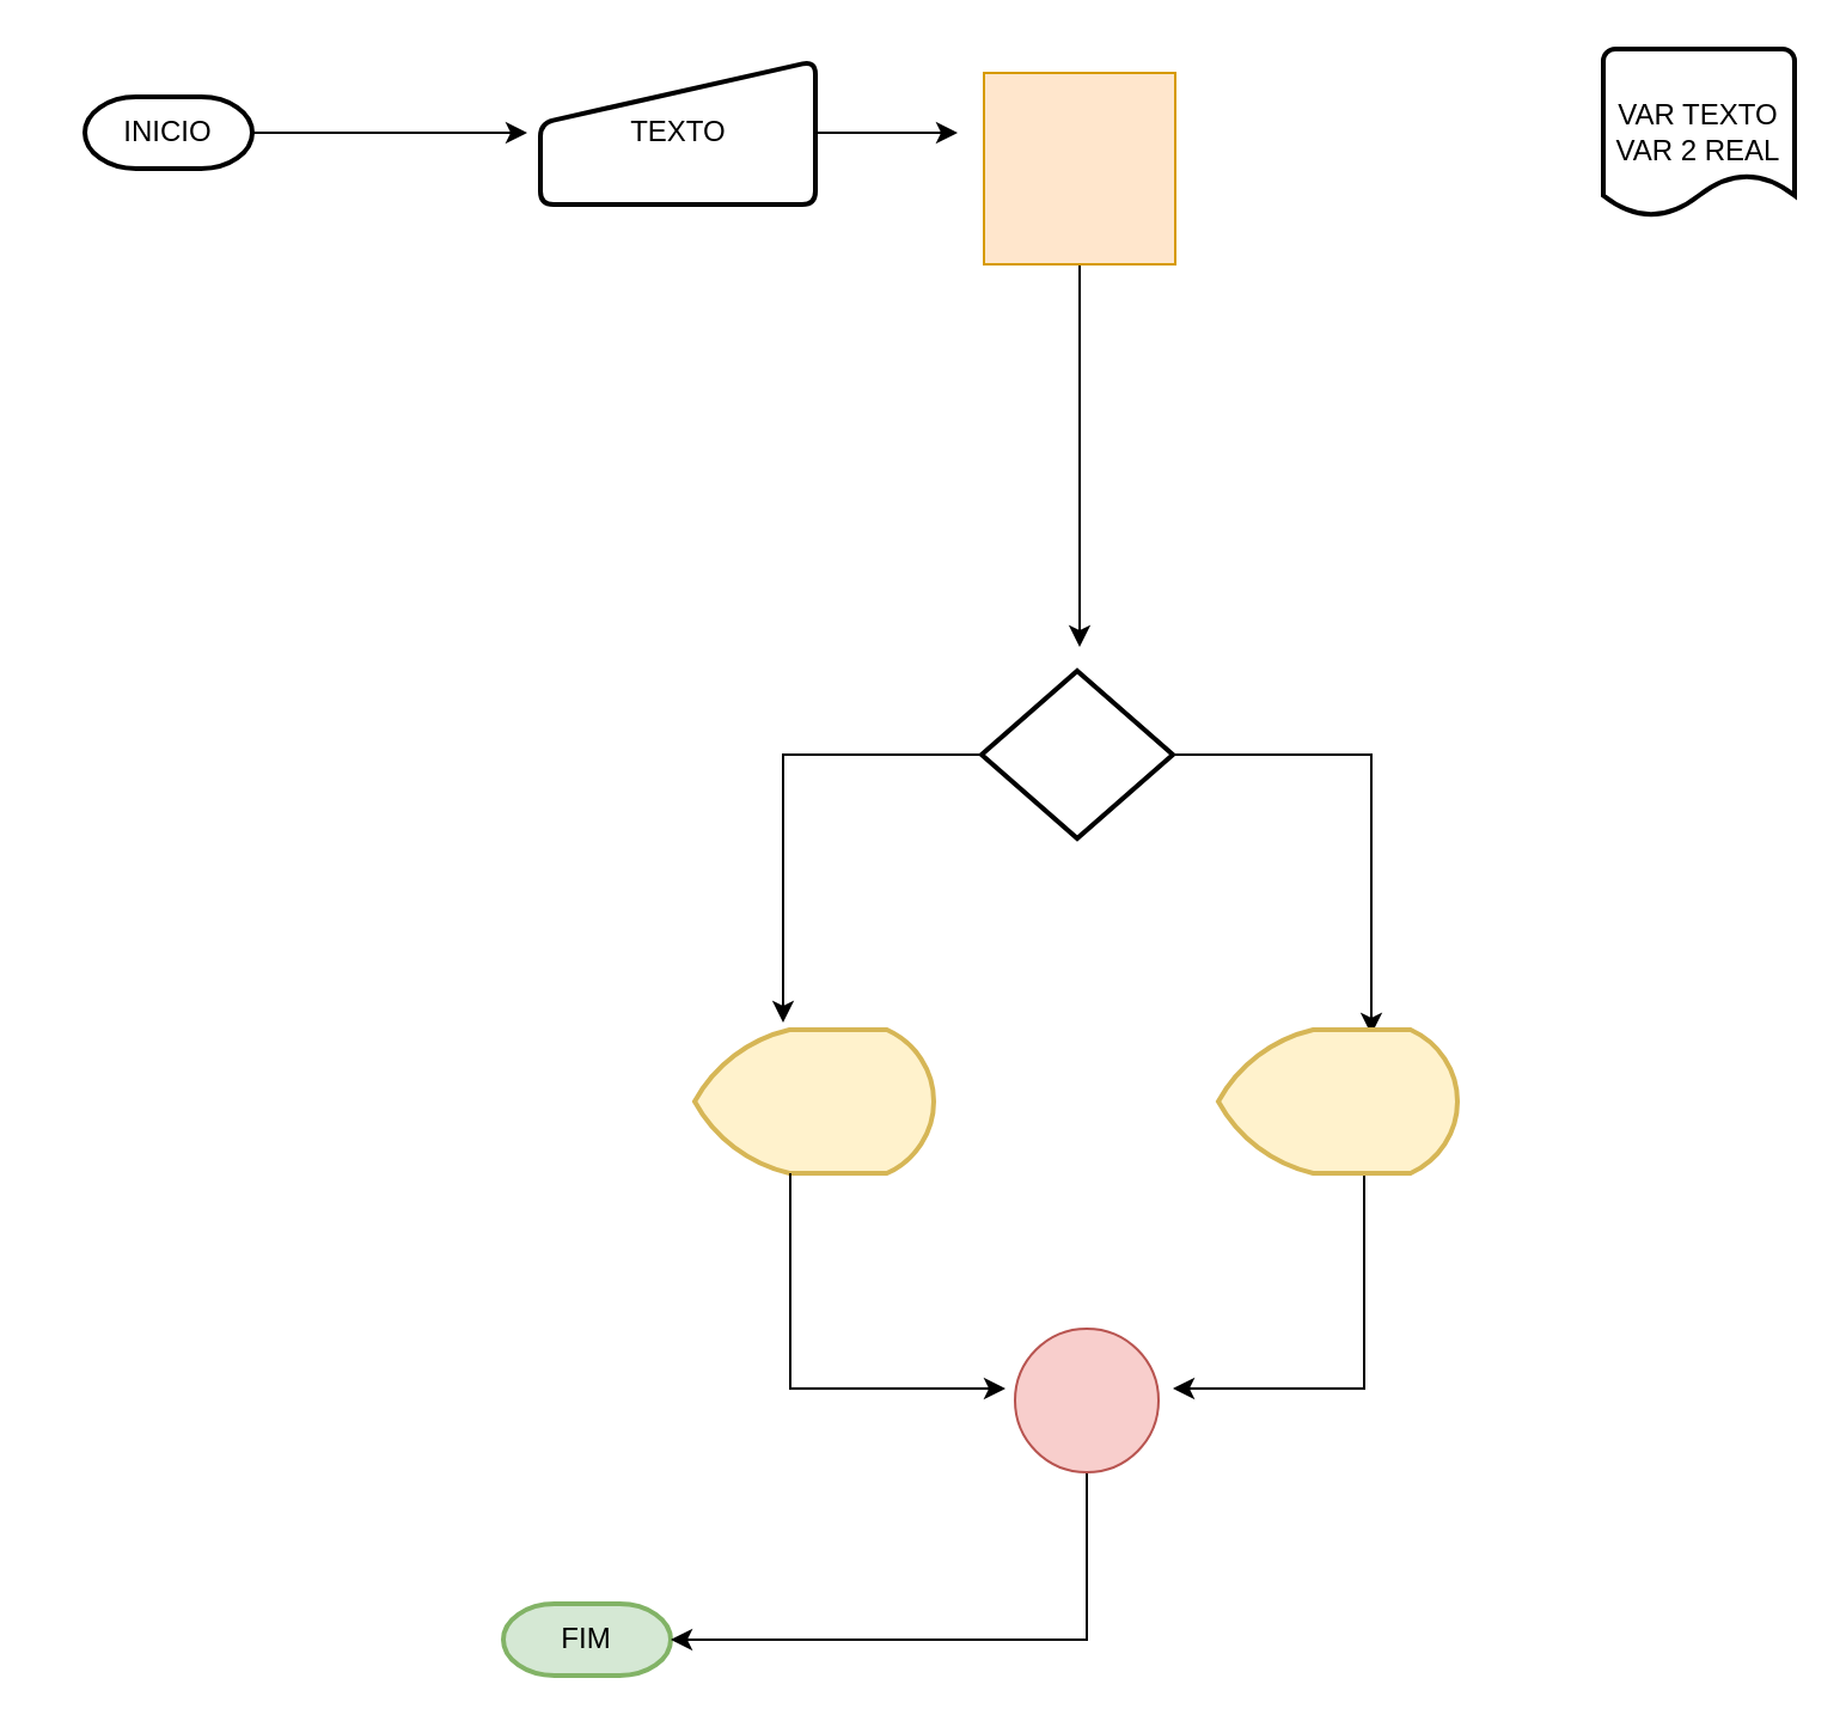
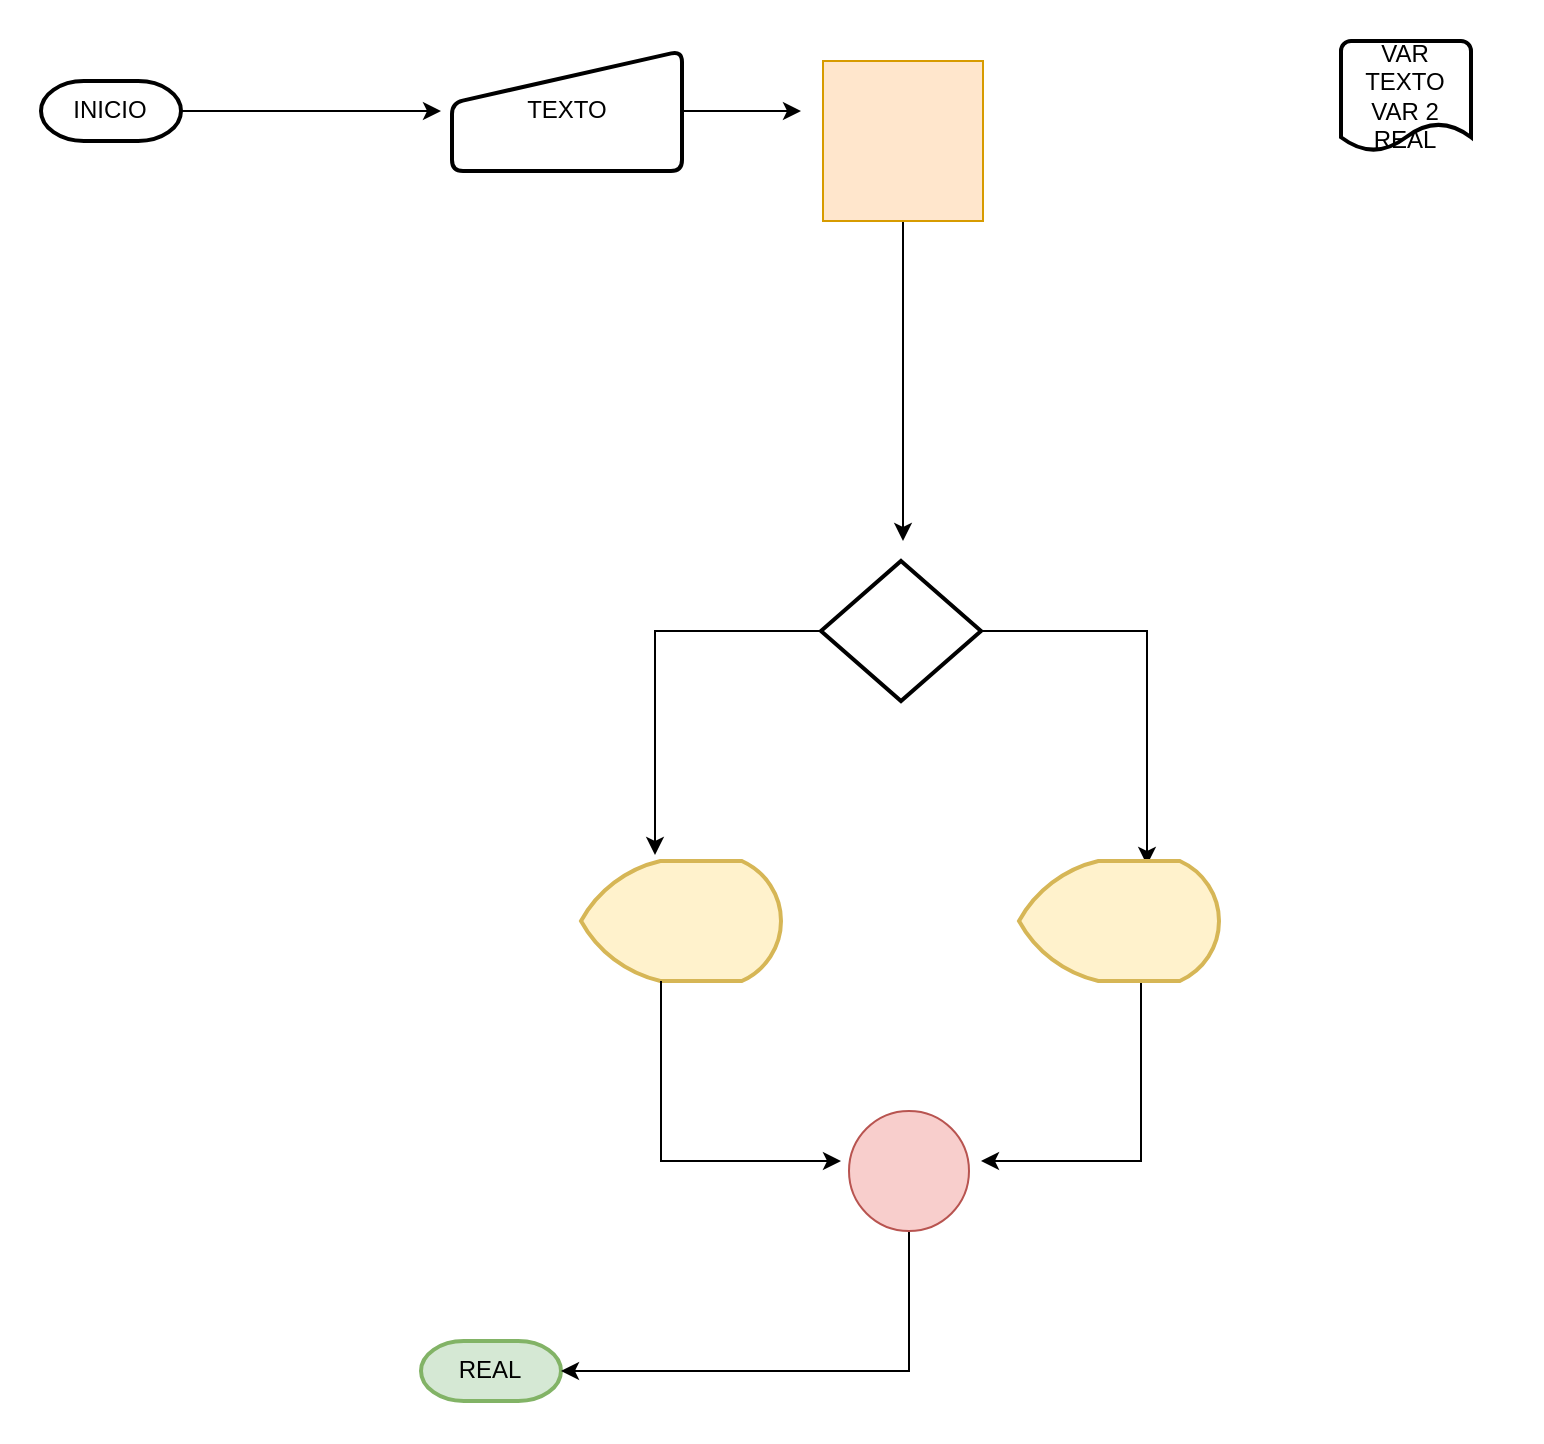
- <mxCell id="3" value="INICIO" style="strokeWidth=2;html=1;shape=mxgraph.flowchart.terminator;whiteSpace=wrap;" vertex="1" parent="1"><mxGeometry x="35" y="40" width="70" height="30" as="geometry" /></mxCell>
+ <mxCell id="3" value="INICIO" style="strokeWidth=2;html=1;shape=mxgraph.flowchart.terminator;whiteSpace=wrap;" vertex="1" parent="1"><mxGeometry x="20" y="40" width="70" height="30" as="geometry" /></mxCell>
- <mxCell id="5" value="VAR TEXTO&lt;br&gt;VAR 2 REAL" style="strokeWidth=2;html=1;shape=mxgraph.flowchart.document2;whiteSpace=wrap;size=0.25;" vertex="1" parent="1"><mxGeometry x="670" y="20" width="80" height="70" as="geometry" /></mxCell>
+ <mxCell id="5" value="VAR TEXTO&lt;br&gt;VAR 2 REAL" style="strokeWidth=2;html=1;shape=mxgraph.flowchart.document2;whiteSpace=wrap;size=0.25;" vertex="1" parent="1"><mxGeometry x="670" y="20" width="65" height="55" as="geometry" /></mxCell>
- <mxCell id="4" value="FIM" style="strokeWidth=2;html=1;shape=mxgraph.flowchart.terminator;whiteSpace=wrap;fillColor=#d5e8d4;strokeColor=#82b366;" vertex="1" parent="1"><mxGeometry x="210" y="670" width="70" height="30" as="geometry" /></mxCell>
+ <mxCell id="4" value="REAL" style="strokeWidth=2;html=1;shape=mxgraph.flowchart.terminator;whiteSpace=wrap;fillColor=#d5e8d4;strokeColor=#82b366;" vertex="1" parent="1"><mxGeometry x="210" y="670" width="70" height="30" as="geometry" /></mxCell>
